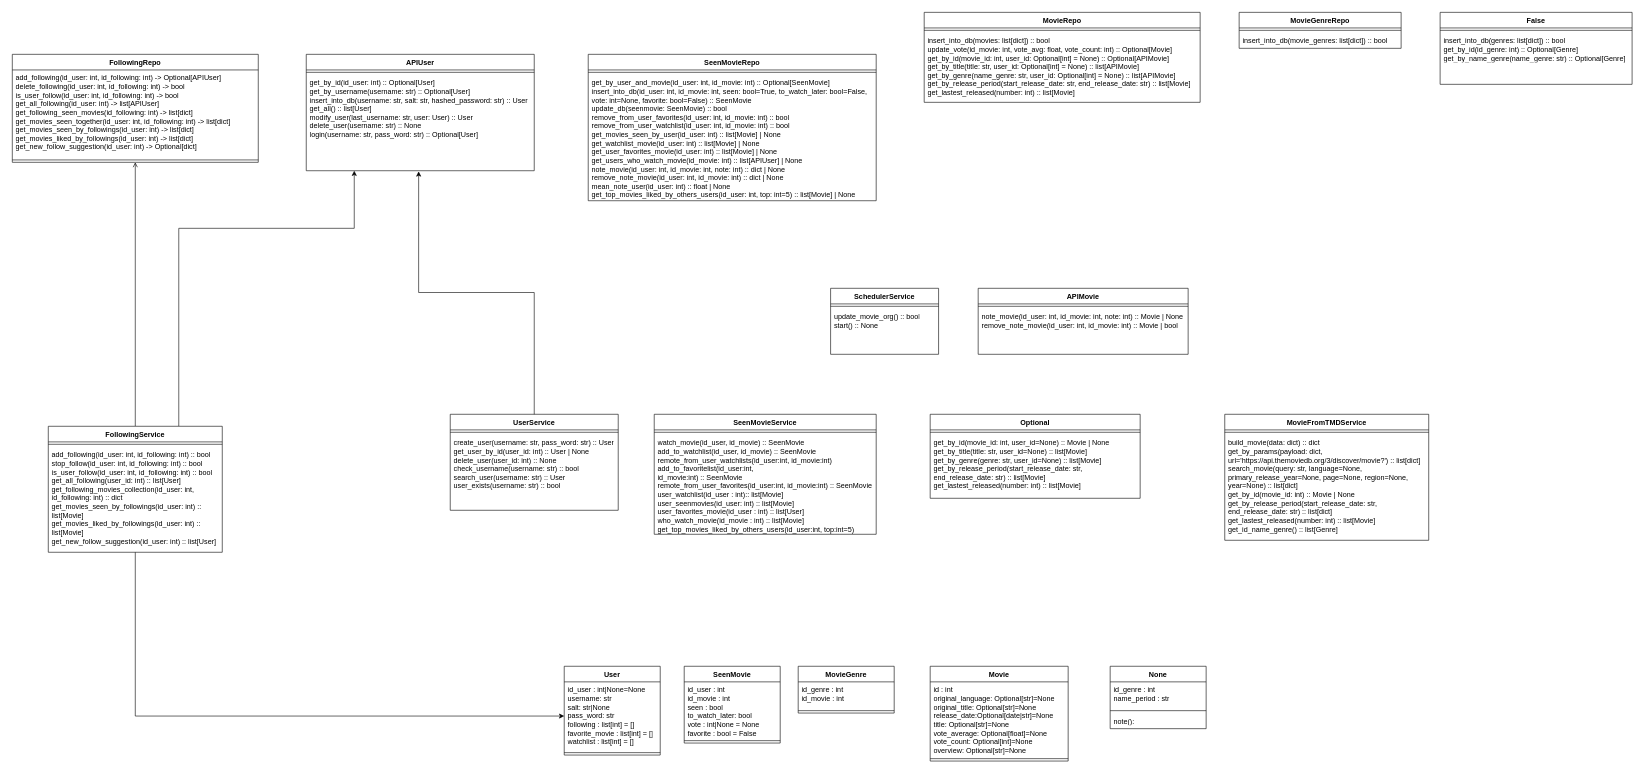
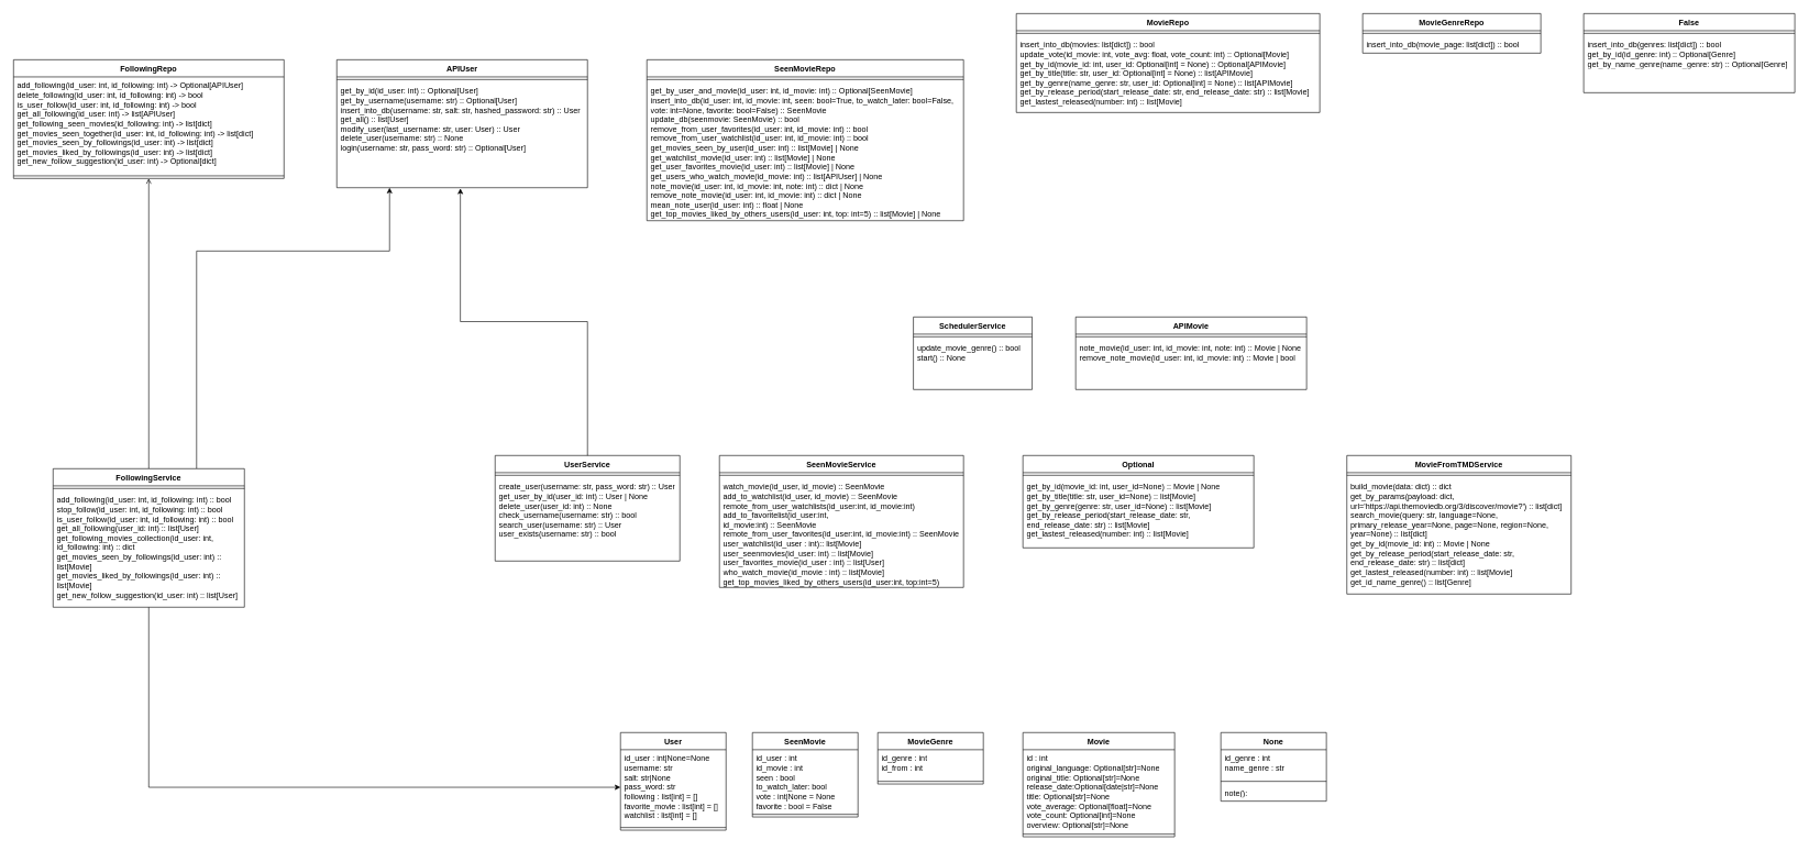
- <mxCell id="53" value="&lt;div&gt;insert_into_db(movie_genres: list[dict]) :: bool&lt;/div&gt;&lt;div&gt;&lt;br&gt;&lt;/div&gt;" style="text;strokeColor=none;fillColor=none;align=left;verticalAlign=top;spacingLeft=4;spacingRight=4;overflow=hidden;rotatable=0;points=[[0,0.5],[1,0.5]];portConstraint=eastwest;whiteSpace=wrap;html=1;" vertex="1" parent="51"><mxGeometry y="34" width="270" height="26" as="geometry" /></mxCell>
+ <mxCell id="53" value="&lt;div&gt;insert_into_db(movie_page: list[dict]) :: bool&lt;/div&gt;&lt;div&gt;&lt;br&gt;&lt;/div&gt;" style="text;strokeColor=none;fillColor=none;align=left;verticalAlign=top;spacingLeft=4;spacingRight=4;overflow=hidden;rotatable=0;points=[[0,0.5],[1,0.5]];portConstraint=eastwest;whiteSpace=wrap;html=1;" vertex="1" parent="51"><mxGeometry y="34" width="270" height="26" as="geometry" /></mxCell>
- <mxCell id="26" value="update_movie_org() :: bool&lt;br/&gt;start() :: None" style="text;strokeColor=none;fillColor=none;align=left;verticalAlign=top;spacingLeft=4;spacingRight=4;overflow=hidden;rotatable=0;points=[[0,0.5],[1,0.5]];portConstraint=eastwest;whiteSpace=wrap;html=1;" vertex="1" parent="24"><mxGeometry y="34" width="180" height="76" as="geometry" /></mxCell>
+ <mxCell id="26" value="update_movie_genre() :: bool&lt;br/&gt;start() :: None" style="text;strokeColor=none;fillColor=none;align=left;verticalAlign=top;spacingLeft=4;spacingRight=4;overflow=hidden;rotatable=0;points=[[0,0.5],[1,0.5]];portConstraint=eastwest;whiteSpace=wrap;html=1;" vertex="1" parent="24"><mxGeometry y="34" width="180" height="76" as="geometry" /></mxCell>
- <mxCell id="10" value="id_genre : int&lt;div&gt;id_movie : int&lt;/div&gt;" style="text;strokeColor=none;fillColor=none;align=left;verticalAlign=top;spacingLeft=4;spacingRight=4;overflow=hidden;rotatable=0;points=[[0,0.5],[1,0.5]];portConstraint=eastwest;whiteSpace=wrap;html=1;" vertex="1" parent="9"><mxGeometry y="26" width="160" height="44" as="geometry" /></mxCell>
+ <mxCell id="10" value="id_genre : int&lt;div&gt;id_from : int&lt;/div&gt;" style="text;strokeColor=none;fillColor=none;align=left;verticalAlign=top;spacingLeft=4;spacingRight=4;overflow=hidden;rotatable=0;points=[[0,0.5],[1,0.5]];portConstraint=eastwest;whiteSpace=wrap;html=1;" vertex="1" parent="9"><mxGeometry y="26" width="160" height="44" as="geometry" /></mxCell>
- <mxCell id="6" value="id_genre : int&lt;div&gt;name_period : str&lt;/div&gt;" style="text;strokeColor=none;fillColor=none;align=left;verticalAlign=top;spacingLeft=4;spacingRight=4;overflow=hidden;rotatable=0;points=[[0,0.5],[1,0.5]];portConstraint=eastwest;whiteSpace=wrap;html=1;" vertex="1" parent="5"><mxGeometry y="26" width="160" height="44" as="geometry" /></mxCell>
+ <mxCell id="6" value="id_genre : int&lt;div&gt;name_genre : str&lt;/div&gt;" style="text;strokeColor=none;fillColor=none;align=left;verticalAlign=top;spacingLeft=4;spacingRight=4;overflow=hidden;rotatable=0;points=[[0,0.5],[1,0.5]];portConstraint=eastwest;whiteSpace=wrap;html=1;" vertex="1" parent="5"><mxGeometry y="26" width="160" height="44" as="geometry" /></mxCell>
